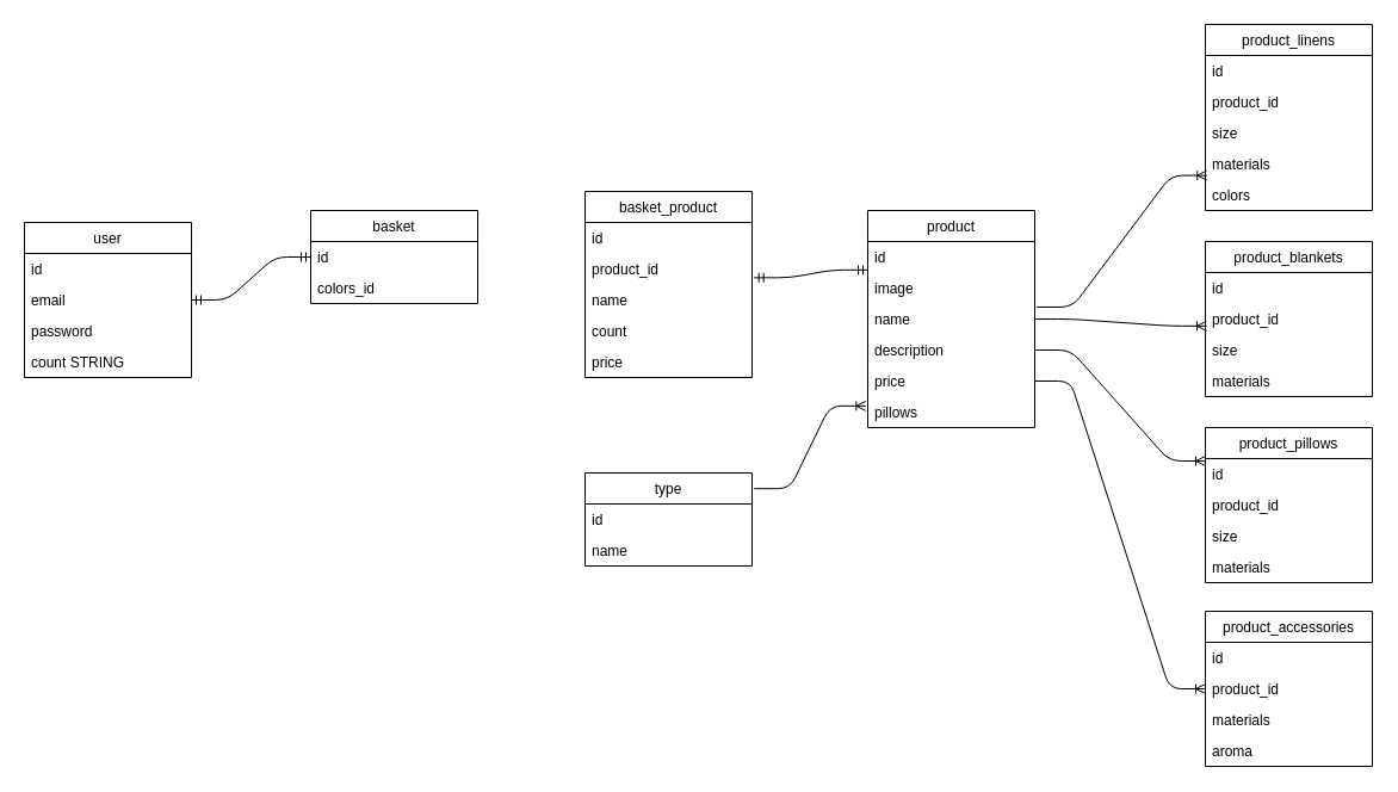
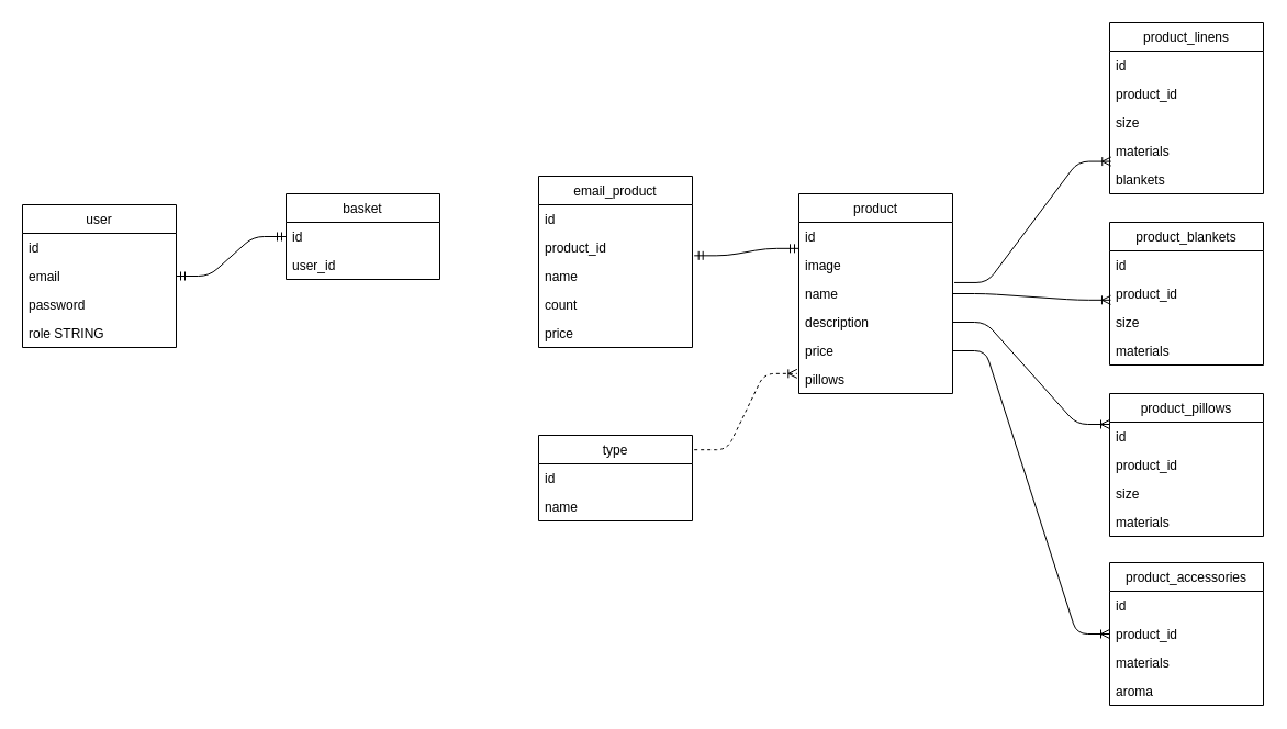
- <mxCell id="34" value="colors" style="text;strokeColor=none;fillColor=none;align=left;verticalAlign=top;spacingLeft=4;spacingRight=4;overflow=hidden;rotatable=0;points=[[0,0.5],[1,0.5]];portConstraint=eastwest;" vertex="1" parent="29"><mxGeometry y="130" width="140" height="26" as="geometry" /></mxCell>
+ <mxCell id="34" value="blankets" style="text;strokeColor=none;fillColor=none;align=left;verticalAlign=top;spacingLeft=4;spacingRight=4;overflow=hidden;rotatable=0;points=[[0,0.5],[1,0.5]];portConstraint=eastwest;" vertex="1" parent="29"><mxGeometry y="130" width="140" height="26" as="geometry" /></mxCell>
- <mxCell id="9" value="basket_product" style="swimlane;fontStyle=0;childLayout=stackLayout;horizontal=1;startSize=26;horizontalStack=0;resizeParent=1;resizeParentMax=0;resizeLast=0;collapsible=1;marginBottom=0;" parent="1" vertex="1"><mxGeometry x="490" y="160" width="140" height="156" as="geometry" /></mxCell>
+ <mxCell id="9" value="email_product" style="swimlane;fontStyle=0;childLayout=stackLayout;horizontal=1;startSize=26;horizontalStack=0;resizeParent=1;resizeParentMax=0;resizeLast=0;collapsible=1;marginBottom=0;" parent="1" vertex="1"><mxGeometry x="490" y="160" width="140" height="156" as="geometry" /></mxCell>
- <mxCell id="27" value="colors_id" style="text;strokeColor=none;fillColor=none;align=left;verticalAlign=top;spacingLeft=4;spacingRight=4;overflow=hidden;rotatable=0;points=[[0,0.5],[1,0.5]];portConstraint=eastwest;" parent="25" vertex="1"><mxGeometry y="52" width="140" height="26" as="geometry" /></mxCell>
+ <mxCell id="27" value="user_id" style="text;strokeColor=none;fillColor=none;align=left;verticalAlign=top;spacingLeft=4;spacingRight=4;overflow=hidden;rotatable=0;points=[[0,0.5],[1,0.5]];portConstraint=eastwest;" parent="25" vertex="1"><mxGeometry y="52" width="140" height="26" as="geometry" /></mxCell>
- <mxCell id="24" value="count STRING" style="text;strokeColor=none;fillColor=none;align=left;verticalAlign=top;spacingLeft=4;spacingRight=4;overflow=hidden;rotatable=0;points=[[0,0.5],[1,0.5]];portConstraint=eastwest;" parent="20" vertex="1"><mxGeometry y="104" width="140" height="26" as="geometry" /></mxCell>
+ <mxCell id="24" value="role STRING" style="text;strokeColor=none;fillColor=none;align=left;verticalAlign=top;spacingLeft=4;spacingRight=4;overflow=hidden;rotatable=0;points=[[0,0.5],[1,0.5]];portConstraint=eastwest;" parent="20" vertex="1"><mxGeometry y="104" width="140" height="26" as="geometry" /></mxCell>
- <mxCell id="19" value="" style="edgeStyle=entityRelationEdgeStyle;fontSize=12;html=1;endArrow=ERoneToMany;exitX=1.012;exitY=0.169;exitDx=0;exitDy=0;exitPerimeter=0;entryX=-0.012;entryY=0.301;entryDx=0;entryDy=0;entryPerimeter=0;" parent="1" source="16" target="8" edge="1"><mxGeometry width="100" height="100" relative="1" as="geometry"><mxPoint x="430" y="456" as="sourcePoint" /><mxPoint x="660" y="256" as="targetPoint" /></mxGeometry></mxCell>
+ <mxCell id="19" value="" style="edgeStyle=entityRelationEdgeStyle;fontSize=12;html=1;endArrow=ERoneToMany;exitX=1.012;exitY=0.169;exitDx=0;exitDy=0;exitPerimeter=0;entryX=-0.012;entryY=0.301;entryDx=0;entryDy=0;entryPerimeter=0;dashed=1;" parent="1" source="16" target="8" edge="1"><mxGeometry width="100" height="100" relative="1" as="geometry"><mxPoint x="430" y="456" as="sourcePoint" /><mxPoint x="660" y="256" as="targetPoint" /></mxGeometry></mxCell>
